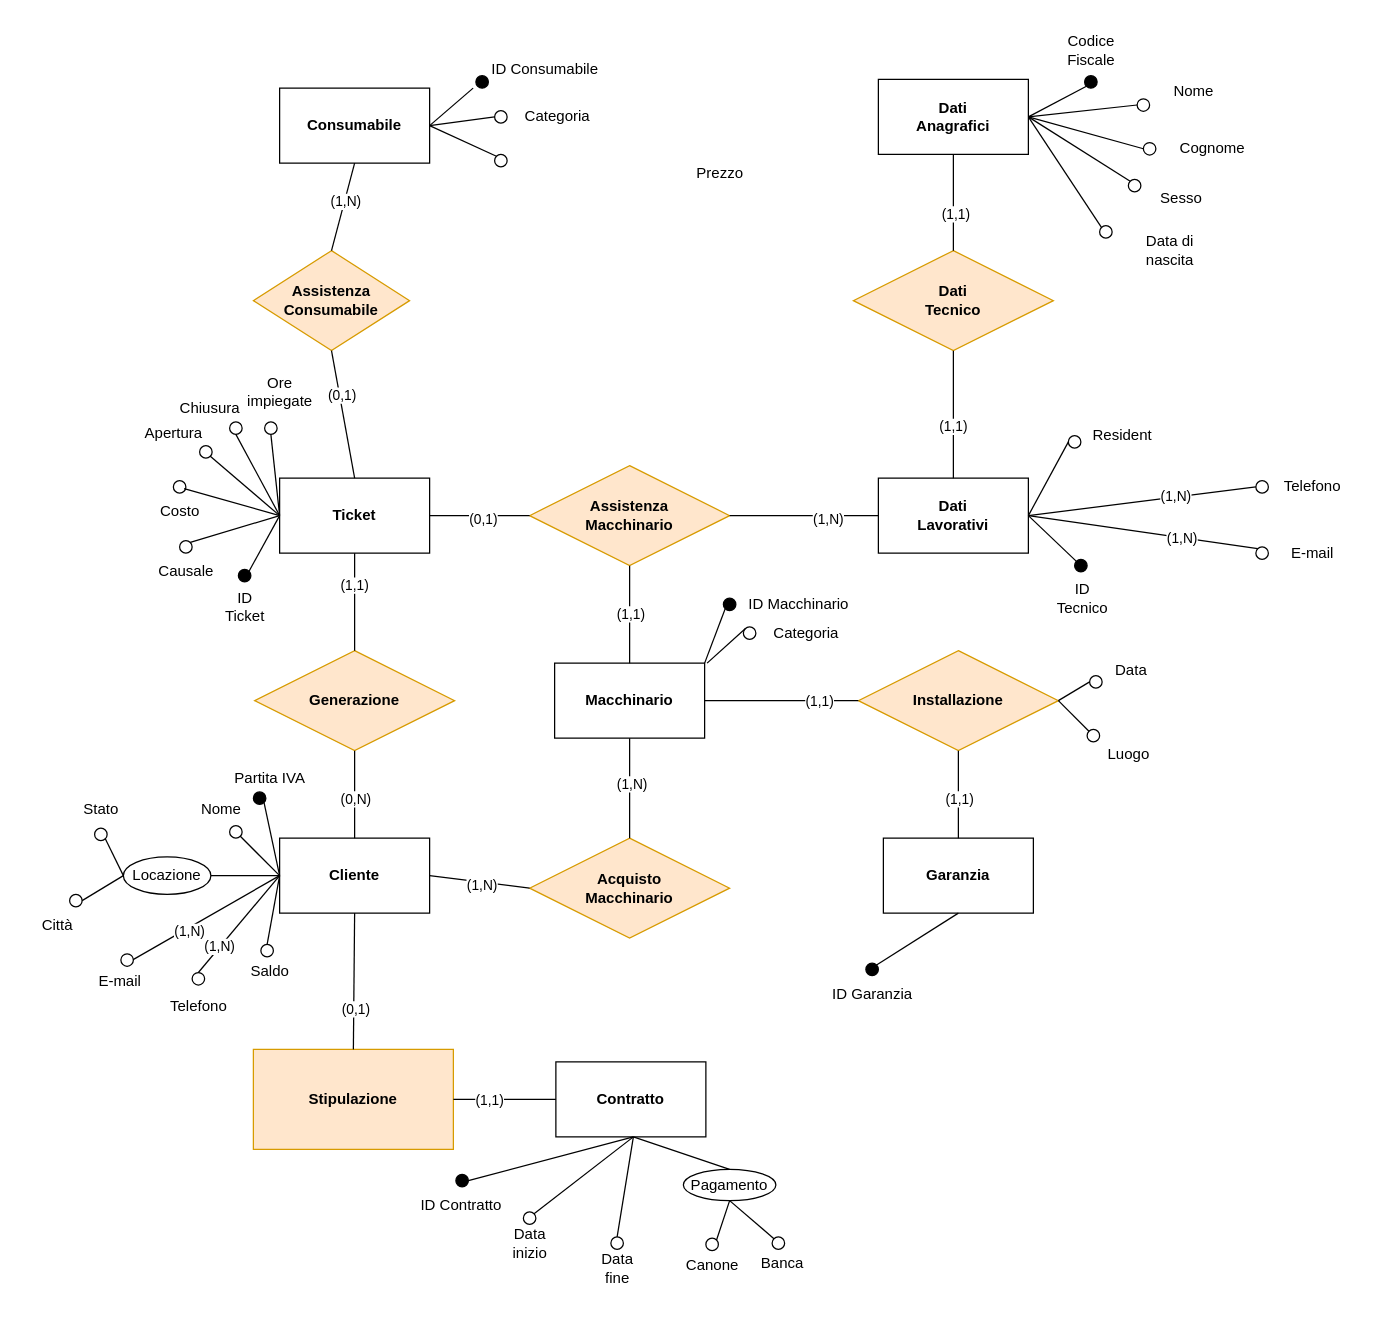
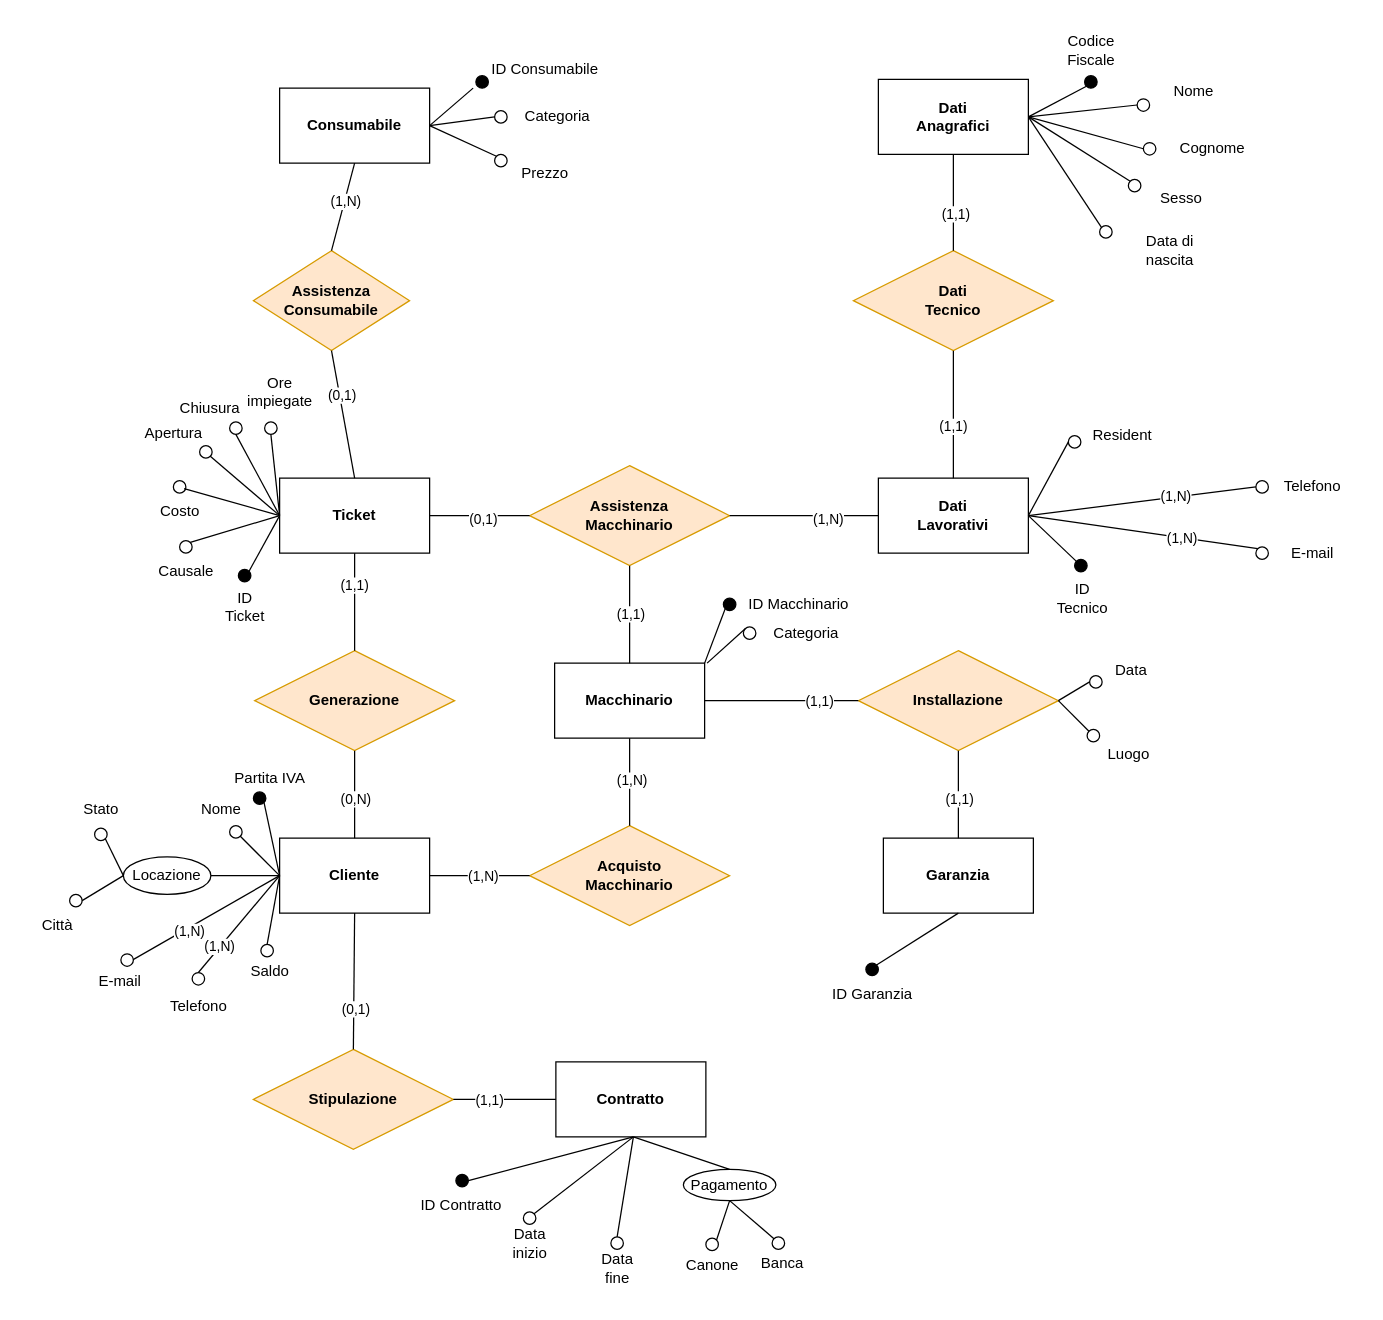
- <mxCell id="18" value="Prezzo" style="text;html=1;align=center;verticalAlign=middle;resizable=0;points=[];autosize=1;strokeColor=none;fillColor=none;" parent="1" vertex="1"><mxGeometry x="545" y="123" width="60" height="30" as="geometry" /></mxCell>
+ <mxCell id="18" value="Prezzo" style="text;html=1;align=center;verticalAlign=middle;resizable=0;points=[];autosize=1;strokeColor=none;fillColor=none;" parent="1" vertex="1"><mxGeometry x="405" y="123" width="60" height="30" as="geometry" /></mxCell>
- <mxCell id="10" value="&lt;b&gt;Acquisto&lt;br&gt;Macchinario&lt;br&gt;&lt;/b&gt;" style="rhombus;whiteSpace=wrap;html=1;fillColor=#ffe6cc;strokeColor=#d79b00;" parent="1" vertex="1"><mxGeometry x="423" y="670" width="160" height="80" as="geometry" /></mxCell>
+ <mxCell id="10" value="&lt;b&gt;Acquisto&lt;br&gt;Macchinario&lt;br&gt;&lt;/b&gt;" style="rhombus;whiteSpace=wrap;html=1;fillColor=#ffe6cc;strokeColor=#d79b00;" parent="1" vertex="1"><mxGeometry x="423" y="660" width="160" height="80" as="geometry" /></mxCell>
- <mxCell id="99" value="&lt;b&gt;Stipulazione&lt;/b&gt;" style="whiteSpace=wrap;html=1;fillColor=#ffe6cc;strokeColor=#d79b00;rounded=0;" parent="1" vertex="1"><mxGeometry x="202" y="839" width="160" height="80" as="geometry" /></mxCell>
+ <mxCell id="99" value="&lt;b&gt;Stipulazione&lt;/b&gt;" style="rhombus;whiteSpace=wrap;html=1;fillColor=#ffe6cc;strokeColor=#d79b00;" parent="1" vertex="1"><mxGeometry x="202" y="839" width="160" height="80" as="geometry" /></mxCell>
